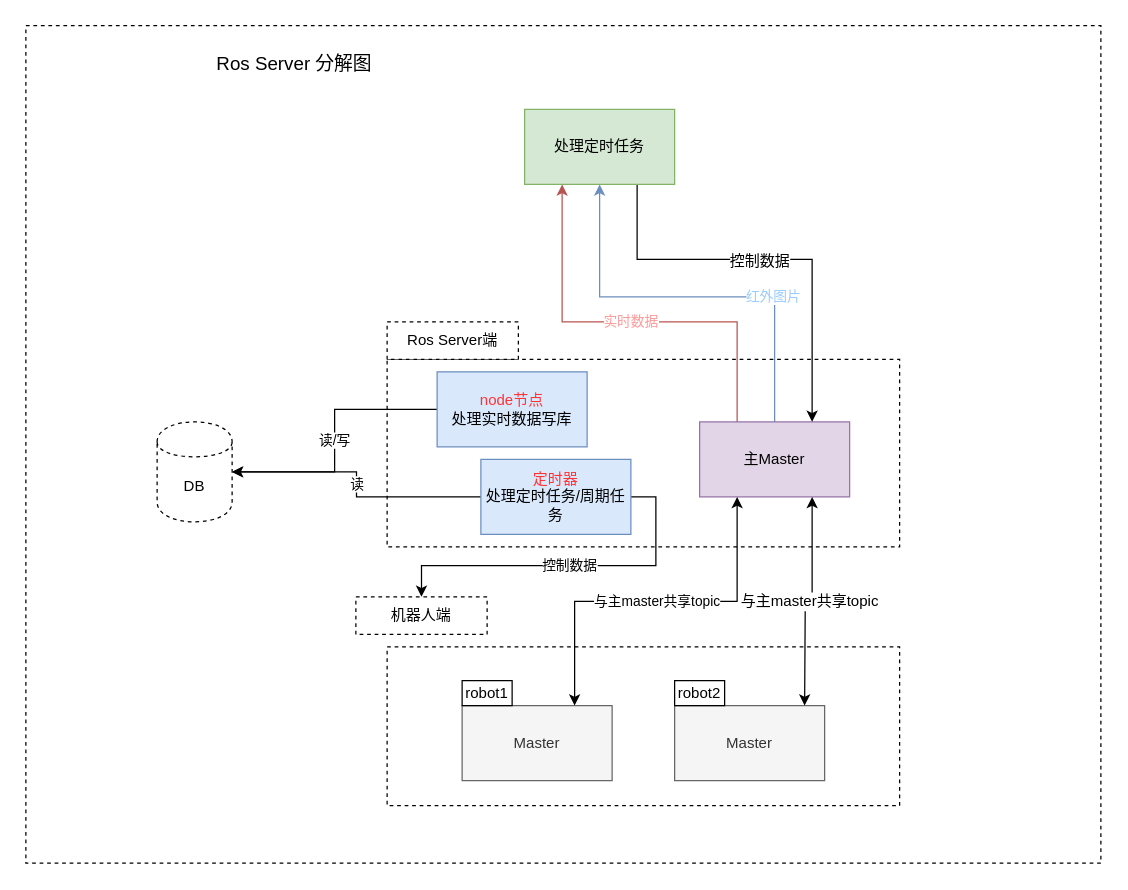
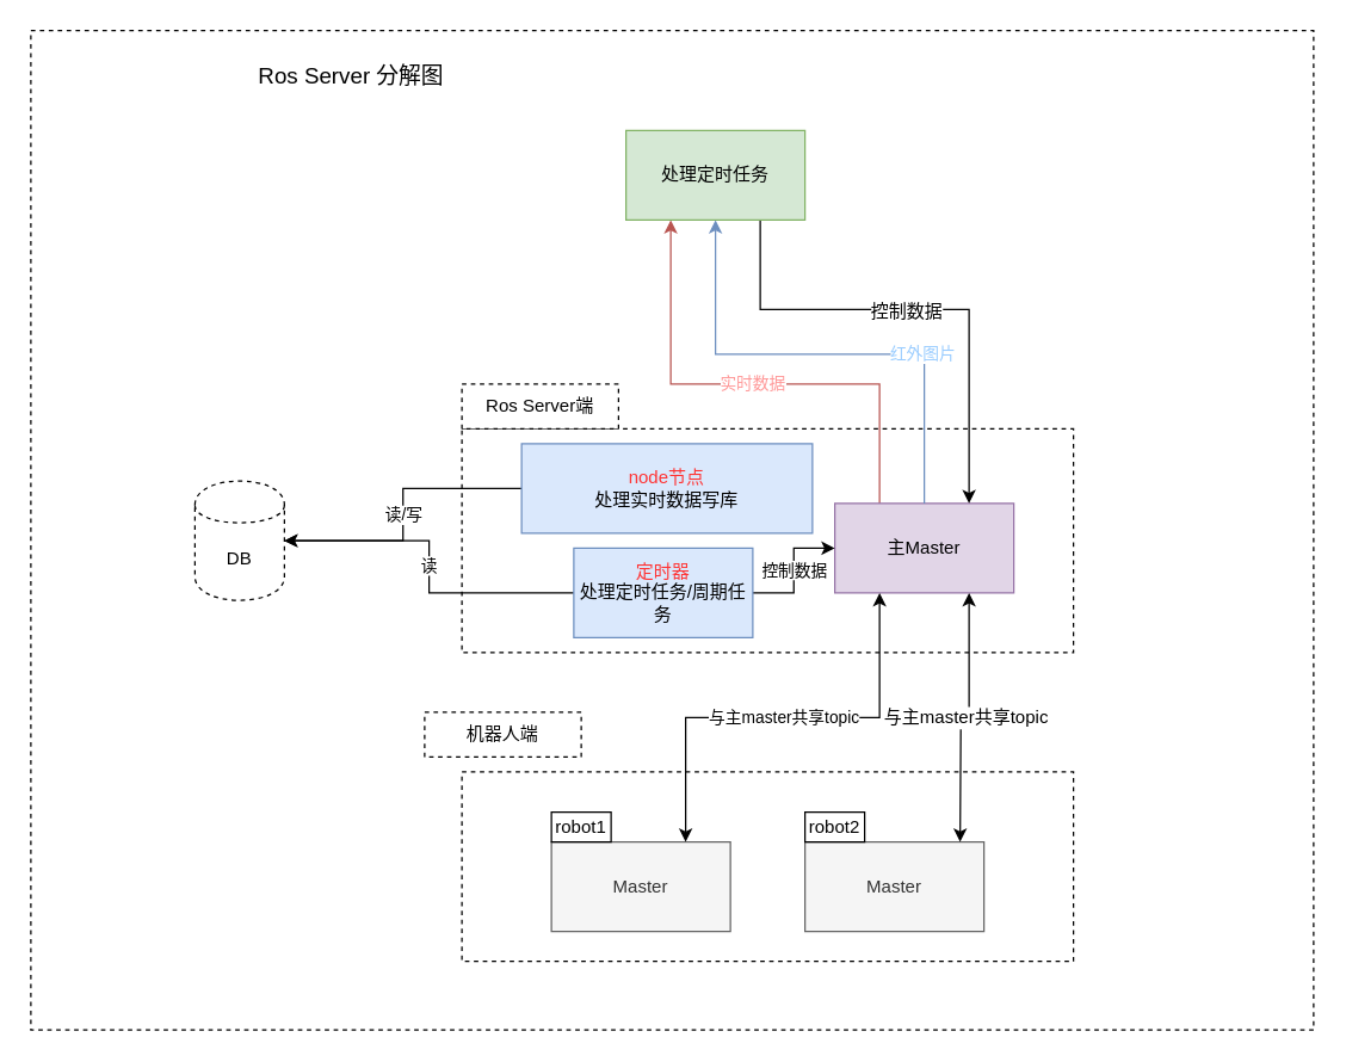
- <mxCell id="15" value="&lt;font color=&quot;#ff3333&quot;&gt;node节点&lt;/font&gt;&lt;br&gt;处理实时数据写库&lt;br&gt;" style="rounded=0;whiteSpace=wrap;html=1;fillColor=#dae8fc;strokeColor=#6c8ebf;" parent="1" vertex="1"><mxGeometry x="349" y="297" width="120" height="60" as="geometry" /></mxCell>
+ <mxCell id="15" value="&lt;font color=&quot;#ff3333&quot;&gt;node节点&lt;/font&gt;&lt;br&gt;处理实时数据写库&lt;br&gt;" style="rounded=0;whiteSpace=wrap;html=1;fillColor=#dae8fc;strokeColor=#6c8ebf;" parent="1" vertex="1"><mxGeometry x="349" y="297" width="195" height="60" as="geometry" /></mxCell>
- <mxCell id="22" value="DB" style="shape=cylinder;whiteSpace=wrap;html=1;boundedLbl=1;backgroundOutline=1;dashed=1;fontColor=#000000;" parent="1" vertex="1"><mxGeometry x="125" y="337" width="60" height="80" as="geometry" /></mxCell>
+ <mxCell id="22" value="DB" style="shape=cylinder;whiteSpace=wrap;html=1;boundedLbl=1;backgroundOutline=1;dashed=1;fontColor=#000000;" parent="1" vertex="1"><mxGeometry x="130" y="322" width="60" height="80" as="geometry" /></mxCell>
- <mxCell id="23" value="控制数据" style="edgeStyle=orthogonalEdgeStyle;rounded=0;orthogonalLoop=1;jettySize=auto;html=1;exitX=1;exitY=0.5;exitDx=0;exitDy=0;fontColor=#000000;" parent="1" source="25" target="21" edge="1"><mxGeometry relative="1" as="geometry" /></mxCell>
+ <mxCell id="23" value="控制数据" style="edgeStyle=orthogonalEdgeStyle;rounded=0;orthogonalLoop=1;jettySize=auto;html=1;exitX=1;exitY=0.5;exitDx=0;exitDy=0;entryX=0;entryY=0.5;entryDx=0;entryDy=0;fontColor=#000000;" parent="1" source="25" target="10" edge="1"><mxGeometry relative="1" as="geometry" /></mxCell>
